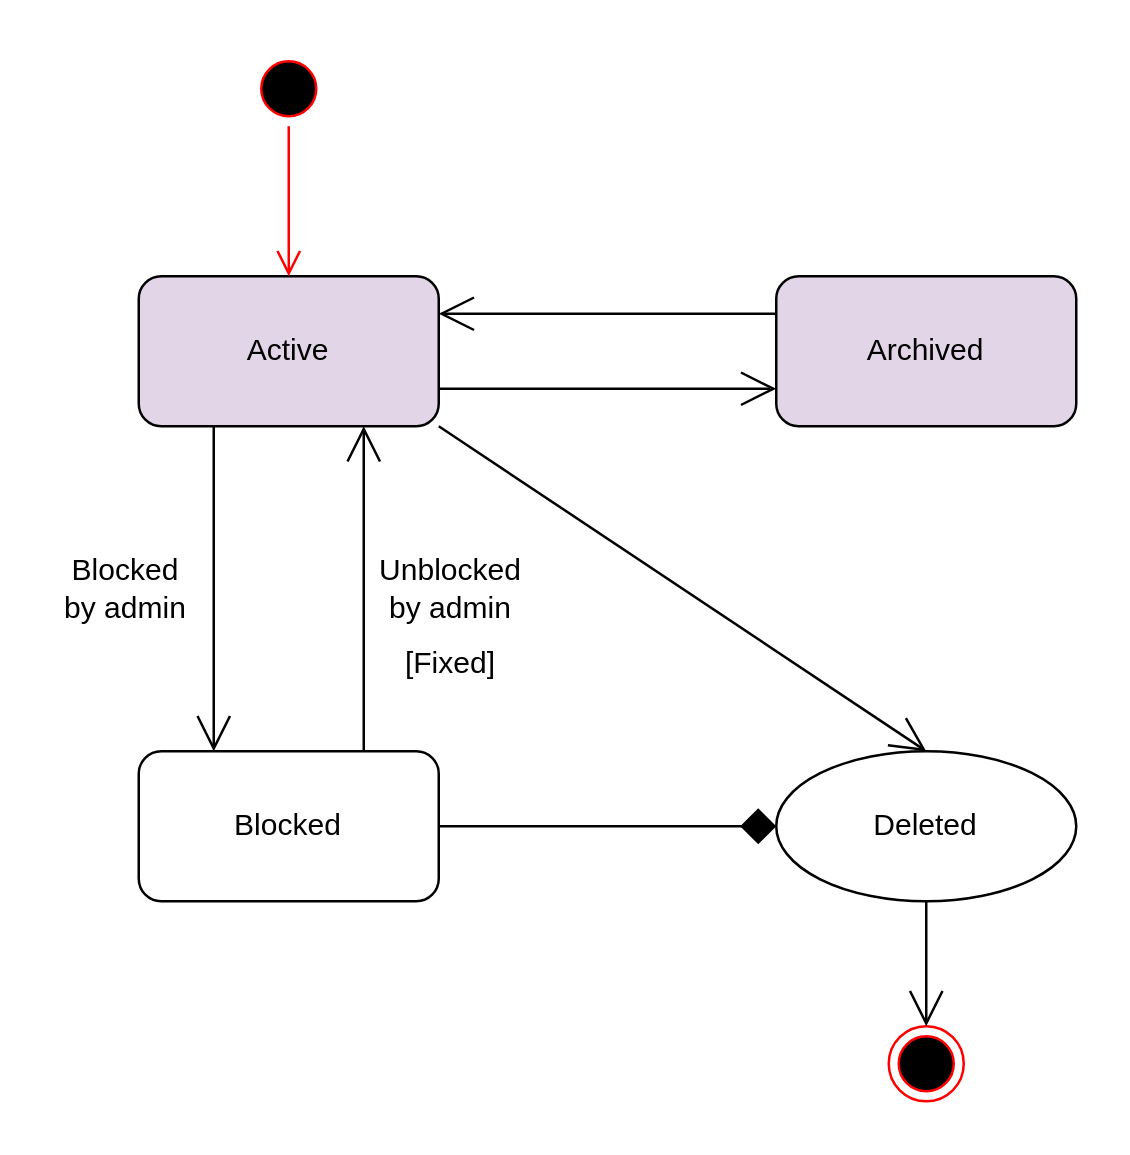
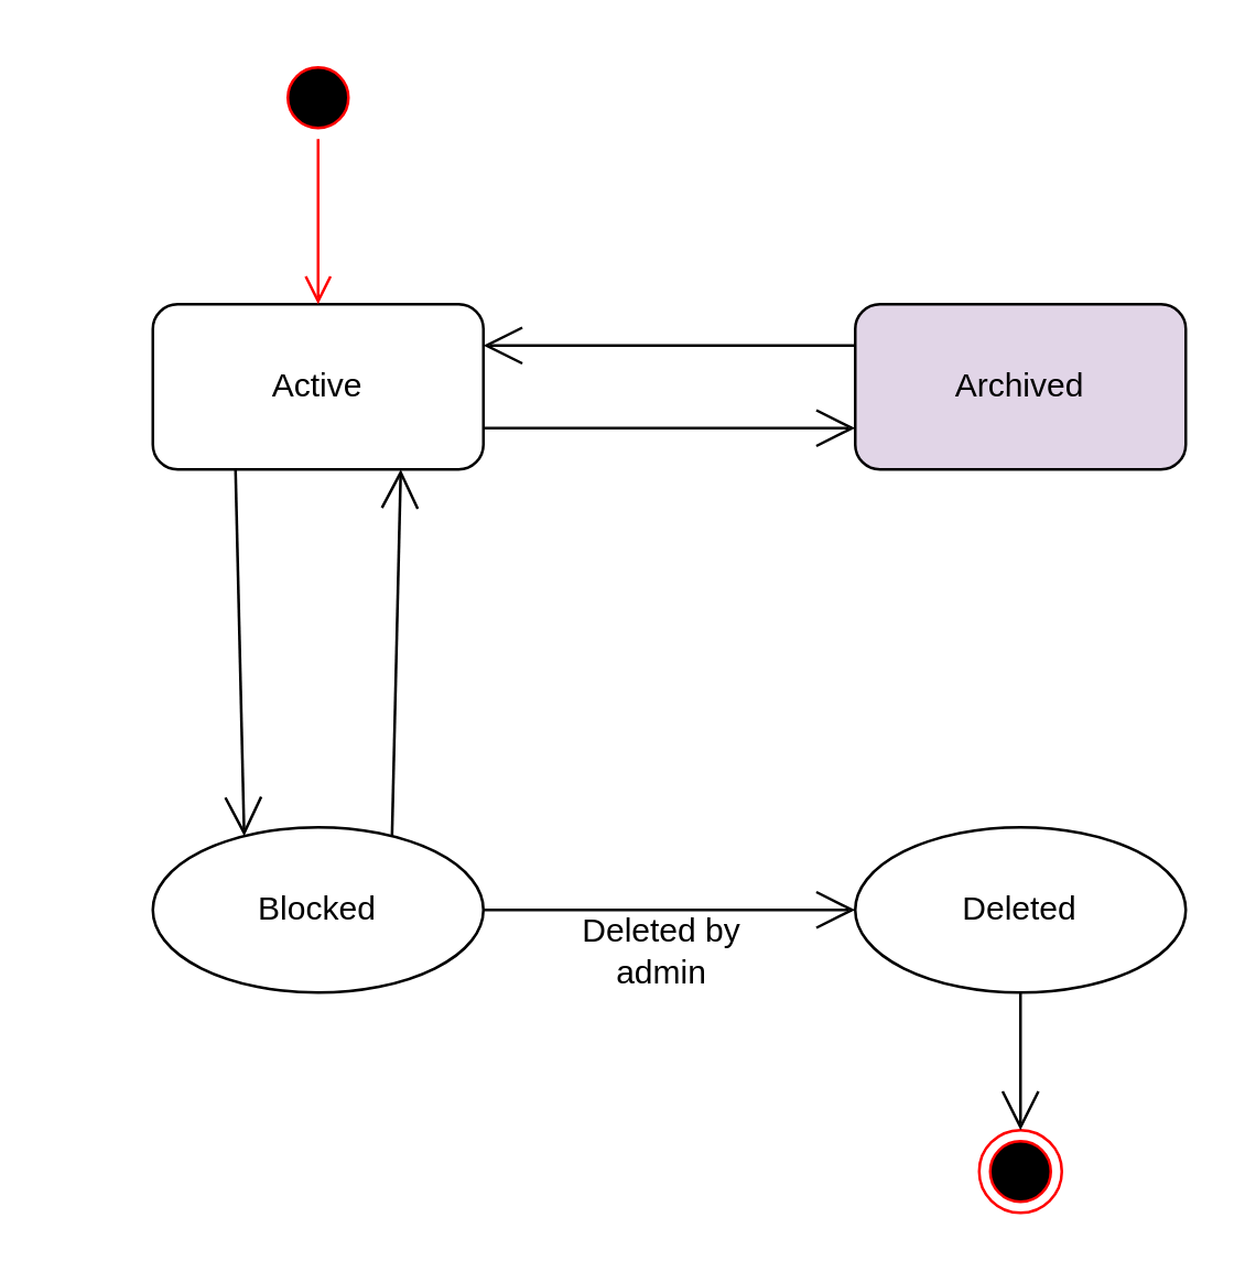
- <mxCell id="2" value="Active" style="rounded=1;whiteSpace=wrap;html=1;fillColor=#e1d5e7;" parent="1" vertex="1"><mxGeometry x="55" y="110" width="120" height="60" as="geometry" /></mxCell>
+ <mxCell id="2" value="Active" style="rounded=1;whiteSpace=wrap;html=1;" parent="1" vertex="1"><mxGeometry x="55" y="110" width="120" height="60" as="geometry" /></mxCell>
- <mxCell id="14" value="" style="endArrow=open;endFill=1;endSize=12;html=1;rounded=0;exitX=1;exitY=1;exitDx=0;exitDy=0;entryX=0.5;entryY=0;entryDx=0;entryDy=0;" parent="1" source="2" target="12" edge="1"><mxGeometry width="160" relative="1" as="geometry"><mxPoint x="370" y="150" as="sourcePoint" /><mxPoint x="400" y="330" as="targetPoint" /></mxGeometry></mxCell>
- <mxCell id="8" value="Blocked by admin" style="text;html=1;strokeColor=none;fillColor=none;align=center;verticalAlign=middle;whiteSpace=wrap;rounded=0;" parent="1" vertex="1"><mxGeometry x="20" y="220" width="60" height="30" as="geometry" /></mxCell>
- <mxCell id="10" value="Unblocked by admin" style="text;html=1;strokeColor=none;fillColor=none;align=center;verticalAlign=middle;whiteSpace=wrap;rounded=0;" parent="1" vertex="1"><mxGeometry x="145" y="220" width="70" height="30" as="geometry" /></mxCell>
- <mxCell id="9" value="[Fixed]" style="text;html=1;strokeColor=none;fillColor=none;align=center;verticalAlign=middle;whiteSpace=wrap;rounded=0;" parent="1" vertex="1"><mxGeometry x="150" y="250" width="60" height="30" as="geometry" /></mxCell>
- <mxCell id="3" value="Blocked" style="rounded=1;whiteSpace=wrap;html=1;" parent="1" vertex="1"><mxGeometry x="55" y="300" width="120" height="60" as="geometry" /></mxCell>
+ <mxCell id="3" value="Blocked" style="ellipse;whiteSpace=wrap;html=1;" parent="1" vertex="1"><mxGeometry x="55" y="300" width="120" height="60" as="geometry" /></mxCell>
- <mxCell id="18" value="" style="endArrow=diamond;endFill=1;endSize=12;html=1;rounded=0;exitX=1;exitY=0.5;exitDx=0;exitDy=0;entryX=0;entryY=0.5;entryDx=0;entryDy=0;" parent="1" source="3" target="12" edge="1"><mxGeometry width="160" relative="1" as="geometry"><mxPoint x="240" y="330" as="sourcePoint" /><mxPoint x="400" y="330" as="targetPoint" /></mxGeometry></mxCell>
+ <mxCell id="18" value="" style="endArrow=open;endFill=1;endSize=12;html=1;rounded=0;exitX=1;exitY=0.5;exitDx=0;exitDy=0;entryX=0;entryY=0.5;entryDx=0;entryDy=0;" parent="1" source="3" target="12" edge="1"><mxGeometry width="160" relative="1" as="geometry"><mxPoint x="240" y="330" as="sourcePoint" /><mxPoint x="400" y="330" as="targetPoint" /></mxGeometry></mxCell>
+ <mxCell id="19" value="Deleted by admin" style="text;html=1;strokeColor=none;fillColor=none;align=center;verticalAlign=middle;whiteSpace=wrap;rounded=0;" parent="1" vertex="1"><mxGeometry x="210" y="330" width="60" height="30" as="geometry" /></mxCell>
